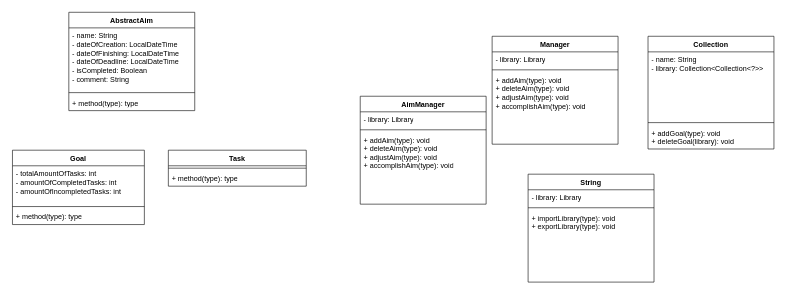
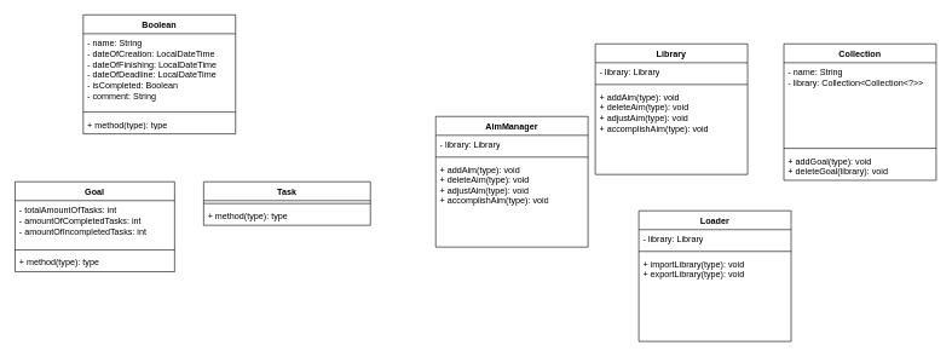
- <mxCell id="2" value="AbstractAim" style="swimlane;fontStyle=1;align=center;verticalAlign=top;childLayout=stackLayout;horizontal=1;startSize=26;horizontalStack=0;resizeParent=1;resizeParentMax=0;resizeLast=0;collapsible=1;marginBottom=0;whiteSpace=wrap;html=1;" parent="1" vertex="1"><mxGeometry x="114" y="20" width="210" height="164" as="geometry" /></mxCell>
+ <mxCell id="2" value="Boolean" style="swimlane;fontStyle=1;align=center;verticalAlign=top;childLayout=stackLayout;horizontal=1;startSize=26;horizontalStack=0;resizeParent=1;resizeParentMax=0;resizeLast=0;collapsible=1;marginBottom=0;whiteSpace=wrap;html=1;" parent="1" vertex="1"><mxGeometry x="114" y="20" width="210" height="164" as="geometry" /></mxCell>
- <mxCell id="25" value="Manager" style="swimlane;fontStyle=1;align=center;verticalAlign=top;childLayout=stackLayout;horizontal=1;startSize=26;horizontalStack=0;resizeParent=1;resizeParentMax=0;resizeLast=0;collapsible=1;marginBottom=0;whiteSpace=wrap;html=1;" vertex="1" parent="1"><mxGeometry x="820" y="60" width="210" height="180" as="geometry" /></mxCell>
+ <mxCell id="25" value="Library" style="swimlane;fontStyle=1;align=center;verticalAlign=top;childLayout=stackLayout;horizontal=1;startSize=26;horizontalStack=0;resizeParent=1;resizeParentMax=0;resizeLast=0;collapsible=1;marginBottom=0;whiteSpace=wrap;html=1;" vertex="1" parent="1"><mxGeometry x="820" y="60" width="210" height="180" as="geometry" /></mxCell>
- <mxCell id="21" value="String" style="swimlane;fontStyle=1;align=center;verticalAlign=top;childLayout=stackLayout;horizontal=1;startSize=26;horizontalStack=0;resizeParent=1;resizeParentMax=0;resizeLast=0;collapsible=1;marginBottom=0;whiteSpace=wrap;html=1;" vertex="1" parent="1"><mxGeometry x="880" y="290" width="210" height="180" as="geometry" /></mxCell>
+ <mxCell id="21" value="Loader" style="swimlane;fontStyle=1;align=center;verticalAlign=top;childLayout=stackLayout;horizontal=1;startSize=26;horizontalStack=0;resizeParent=1;resizeParentMax=0;resizeLast=0;collapsible=1;marginBottom=0;whiteSpace=wrap;html=1;" vertex="1" parent="1"><mxGeometry x="880" y="290" width="210" height="180" as="geometry" /></mxCell>
